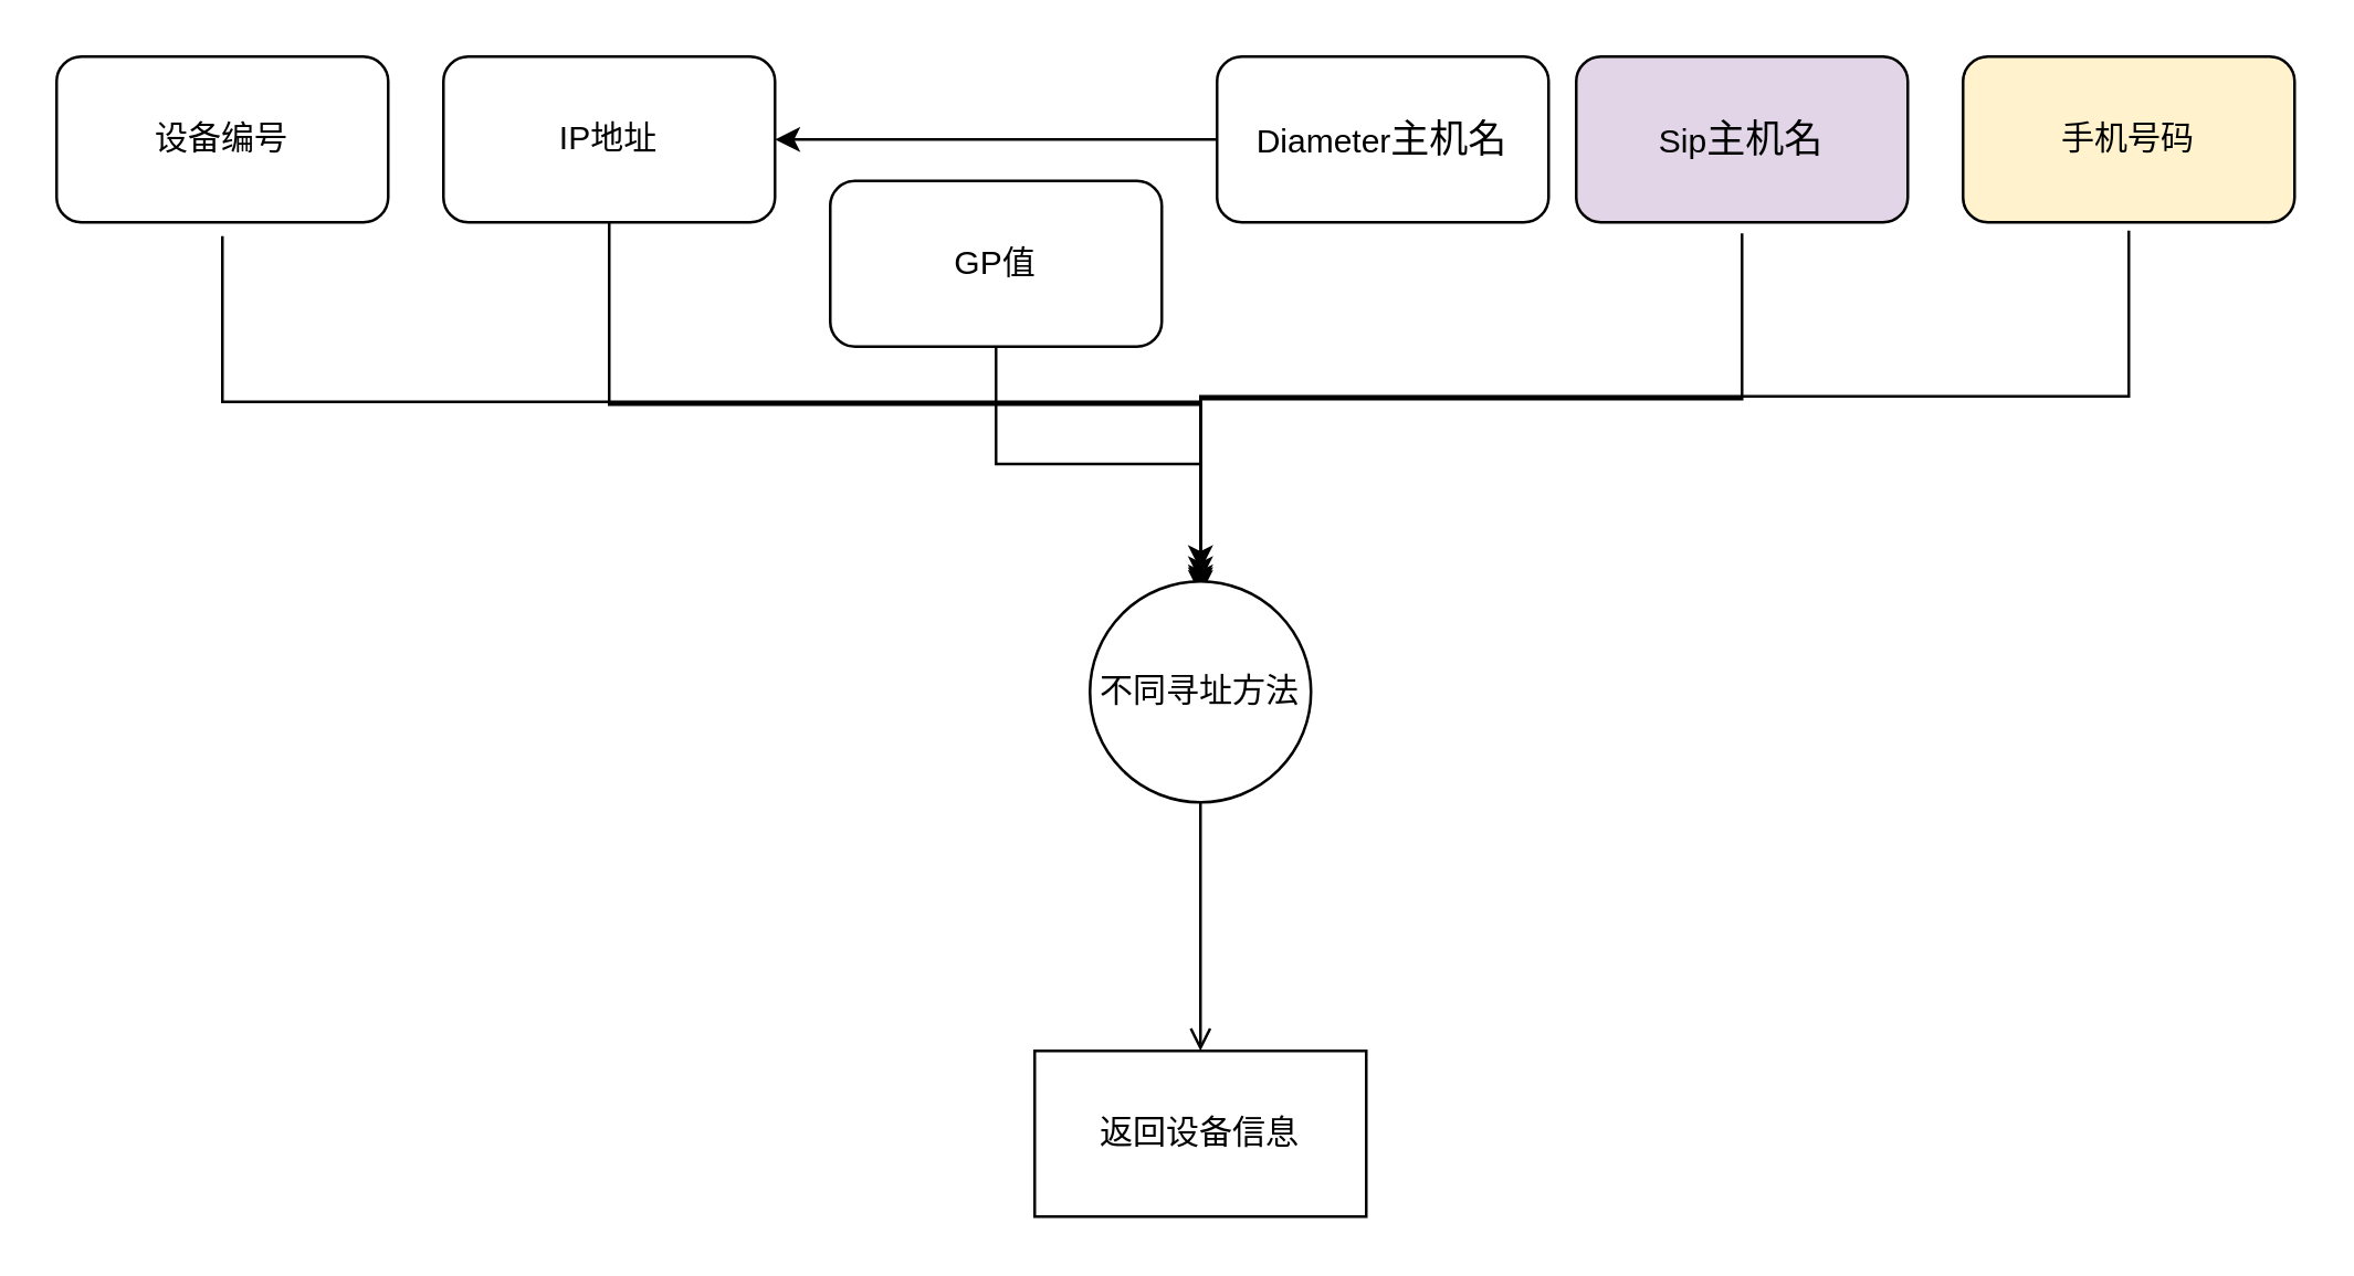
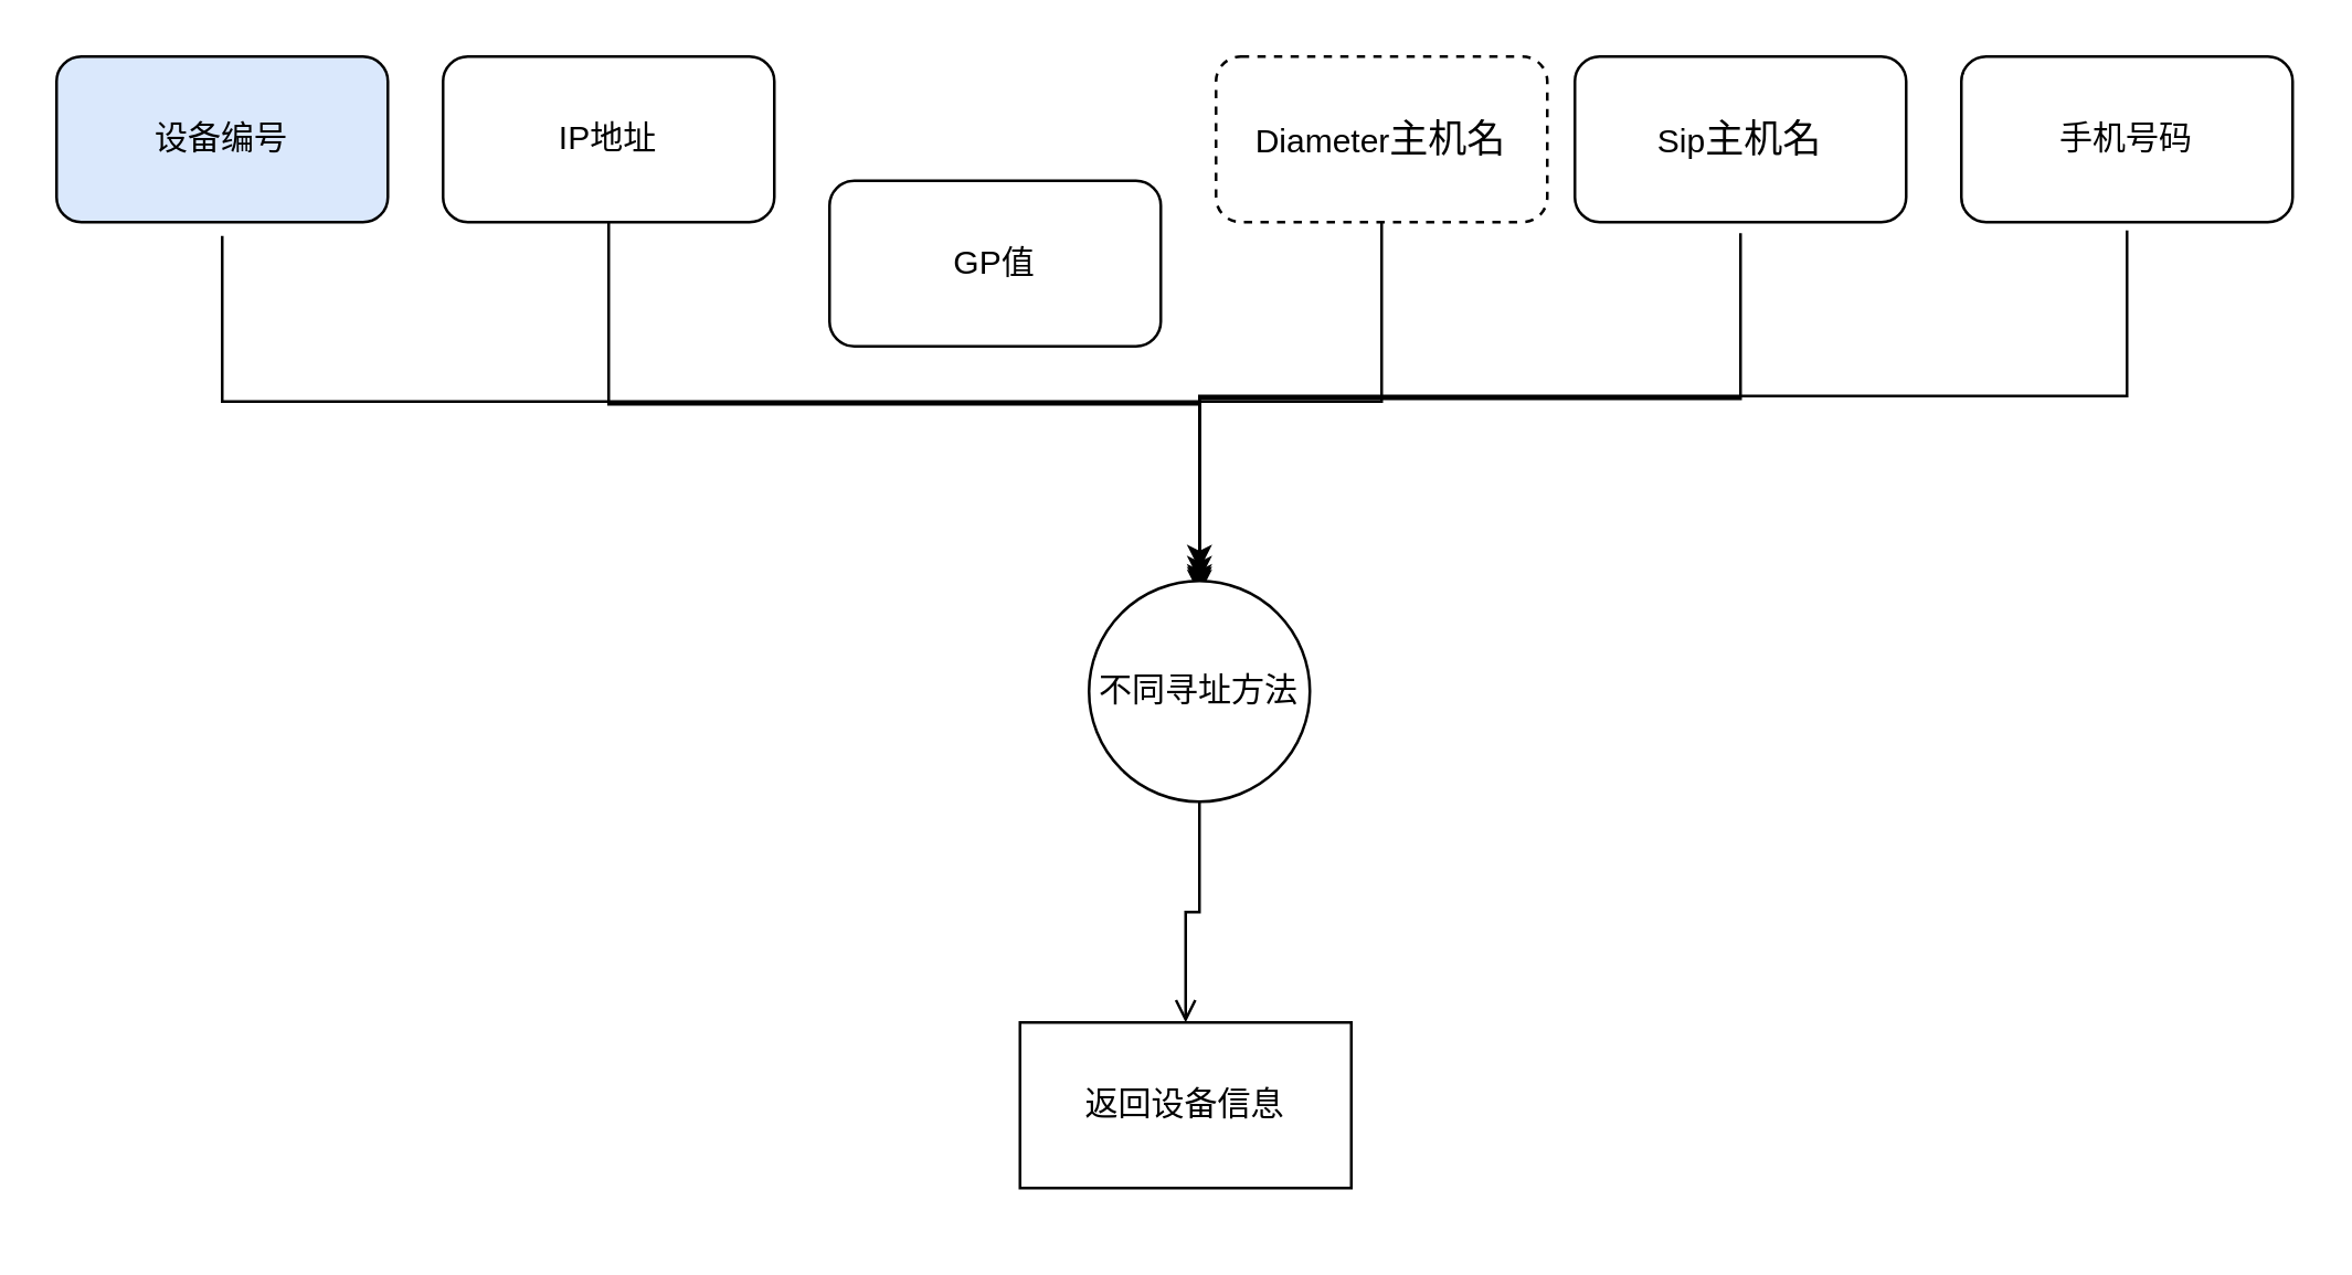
- <mxCell id="3" value="设备编号" style="rounded=1;whiteSpace=wrap;html=1;" parent="1" vertex="1"><mxGeometry y="20" width="120" height="60" as="geometry" x="20" /></mxCell>
+ <mxCell id="3" value="设备编号" style="rounded=1;whiteSpace=wrap;html=1;fillColor=#dae8fc;" parent="1" vertex="1"><mxGeometry y="20" width="120" height="60" as="geometry" x="20" /></mxCell>
- <mxCell id="8" style="edgeStyle=orthogonalEdgeStyle;rounded=0;orthogonalLoop=1;jettySize=auto;html=1;" parent="1" source="9" target="5" edge="1"><mxGeometry relative="1" as="geometry" /></mxCell>
+ <mxCell id="8" style="edgeStyle=orthogonalEdgeStyle;rounded=0;orthogonalLoop=1;jettySize=auto;html=1;" parent="1" source="9" target="15" edge="1"><mxGeometry relative="1" as="geometry" /></mxCell>
- <mxCell id="9" value="Diameter&lt;span style=&quot;font-size:10.5pt;&lt;br/&gt;mso-bidi-font-size:11.0pt;line-height:125%;font-family:宋体;mso-ascii-font-family:&lt;br/&gt;Calibri;mso-hansi-font-family:Calibri;mso-bidi-font-family:&amp;quot;Times New Roman&amp;quot;;&lt;br/&gt;mso-ansi-language:EN-US;mso-fareast-language:ZH-CN;mso-bidi-language:AR-SA&quot;&gt;主机名&lt;/span&gt;" style="rounded=1;whiteSpace=wrap;html=1;" parent="1" vertex="1"><mxGeometry x="440" y="20" width="120" height="60" as="geometry" /></mxCell>
+ <mxCell id="9" value="Diameter&lt;span style=&quot;font-size:10.5pt;&lt;br/&gt;mso-bidi-font-size:11.0pt;line-height:125%;font-family:宋体;mso-ascii-font-family:&lt;br/&gt;Calibri;mso-hansi-font-family:Calibri;mso-bidi-font-family:&amp;quot;Times New Roman&amp;quot;;&lt;br/&gt;mso-ansi-language:EN-US;mso-fareast-language:ZH-CN;mso-bidi-language:AR-SA&quot;&gt;主机名&lt;/span&gt;" style="rounded=1;whiteSpace=wrap;html=1;dashed=1;" parent="1" vertex="1"><mxGeometry x="440" y="20" width="120" height="60" as="geometry" /></mxCell>
- <mxCell id="11" value="Sip&lt;span style=&quot;font-size:10.5pt;&lt;br/&gt;mso-bidi-font-size:11.0pt;line-height:125%;font-family:宋体;mso-ascii-font-family:&lt;br/&gt;Calibri;mso-hansi-font-family:Calibri;mso-bidi-font-family:&amp;quot;Times New Roman&amp;quot;;&lt;br/&gt;mso-ansi-language:EN-US;mso-fareast-language:ZH-CN;mso-bidi-language:AR-SA&quot;&gt;主机名&lt;/span&gt;" style="rounded=1;whiteSpace=wrap;html=1;fillColor=#e1d5e7;" parent="1" vertex="1"><mxGeometry x="570" y="20" width="120" height="60" as="geometry" /></mxCell>
+ <mxCell id="11" value="Sip&lt;span style=&quot;font-size:10.5pt;&lt;br/&gt;mso-bidi-font-size:11.0pt;line-height:125%;font-family:宋体;mso-ascii-font-family:&lt;br/&gt;Calibri;mso-hansi-font-family:Calibri;mso-bidi-font-family:&amp;quot;Times New Roman&amp;quot;;&lt;br/&gt;mso-ansi-language:EN-US;mso-fareast-language:ZH-CN;mso-bidi-language:AR-SA&quot;&gt;主机名&lt;/span&gt;" style="rounded=1;whiteSpace=wrap;html=1;" parent="1" vertex="1"><mxGeometry x="570" y="20" width="120" height="60" as="geometry" /></mxCell>
- <mxCell id="13" value="手机号码" style="rounded=1;whiteSpace=wrap;html=1;fillColor=#fff2cc;" parent="1" vertex="1"><mxGeometry x="710" y="20" width="120" height="60" as="geometry" /></mxCell>
+ <mxCell id="13" value="手机号码" style="rounded=1;whiteSpace=wrap;html=1;" parent="1" vertex="1"><mxGeometry x="710" y="20" width="120" height="60" as="geometry" /></mxCell>
- <mxCell id="6" style="edgeStyle=orthogonalEdgeStyle;rounded=0;orthogonalLoop=1;jettySize=auto;html=1;entryX=0.5;entryY=0;entryDx=0;entryDy=0;" parent="1" source="7" target="15" edge="1"><mxGeometry relative="1" as="geometry" /></mxCell>
- <mxCell id="16" value="返回设备信息" style="whiteSpace=wrap;html=1;" parent="1" vertex="1"><mxGeometry x="374" y="380" width="120" height="60" as="geometry" /></mxCell>
+ <mxCell id="16" value="返回设备信息" style="whiteSpace=wrap;html=1;" parent="1" vertex="1"><mxGeometry x="369" y="370" width="120" height="60" as="geometry" /></mxCell>
